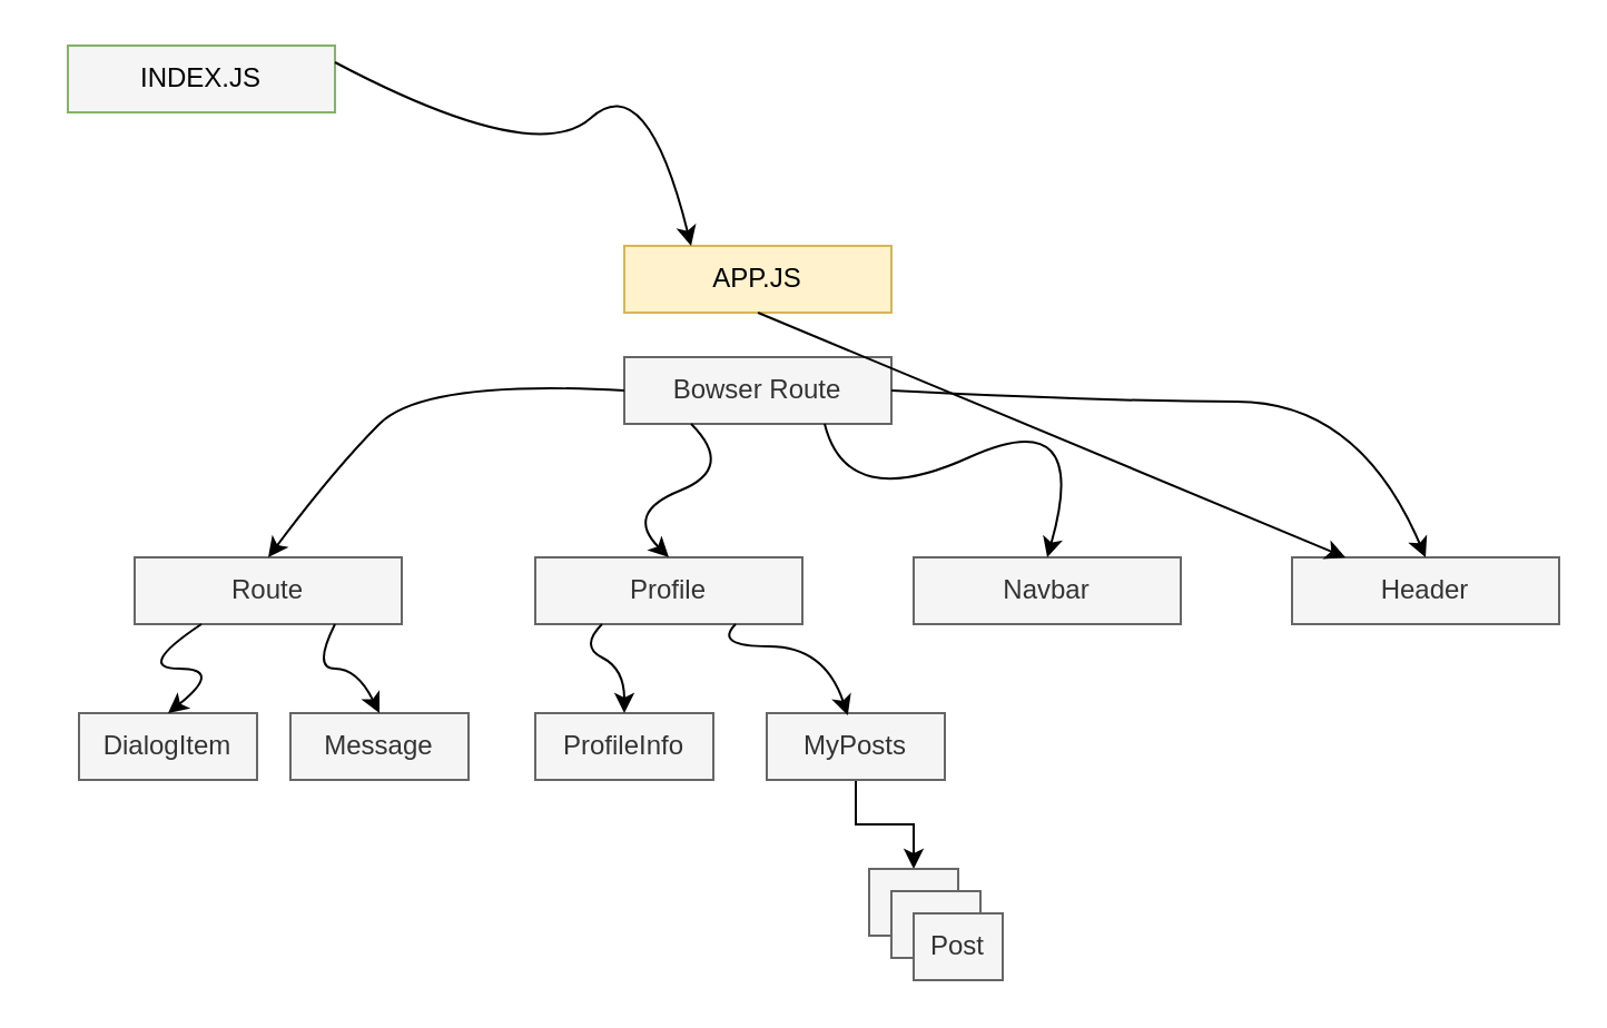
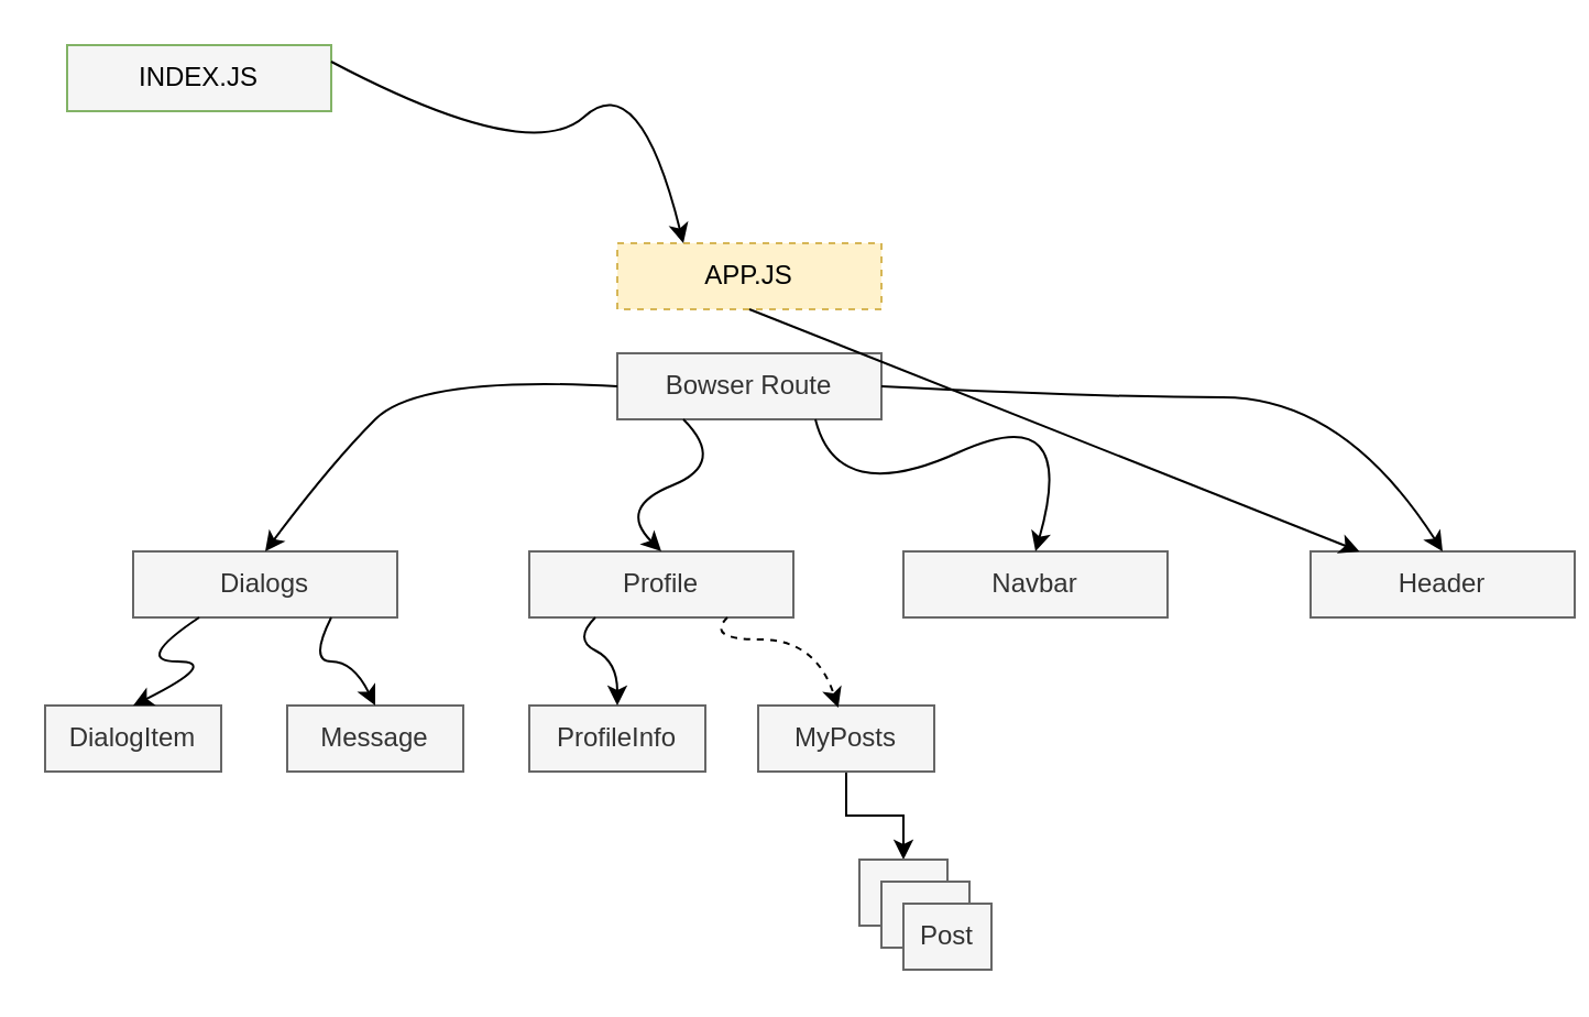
- <mxCell id="3" value="APP.JS" style="rounded=0;whiteSpace=wrap;html=1;fillColor=#fff2cc;strokeColor=#d6b656;" vertex="1" parent="1"><mxGeometry x="280" y="110" width="120" height="30" as="geometry" /></mxCell>
+ <mxCell id="3" value="APP.JS" style="rounded=0;whiteSpace=wrap;html=1;fillColor=#fff2cc;strokeColor=#d6b656;dashed=1;" vertex="1" parent="1"><mxGeometry x="280" y="110" width="120" height="30" as="geometry" /></mxCell>
- <mxCell id="6" value="Route" style="rounded=0;whiteSpace=wrap;html=1;fillColor=#f5f5f5;strokeColor=#666666;fontColor=#333333;" vertex="1" parent="1"><mxGeometry x="60" y="250" width="120" height="30" as="geometry" /></mxCell>
+ <mxCell id="6" value="Dialogs" style="rounded=0;whiteSpace=wrap;html=1;fillColor=#f5f5f5;strokeColor=#666666;fontColor=#333333;" vertex="1" parent="1"><mxGeometry x="60" y="250" width="120" height="30" as="geometry" /></mxCell>
- <mxCell id="7" value="Header" style="rounded=0;whiteSpace=wrap;html=1;fillColor=#f5f5f5;strokeColor=#666666;fontColor=#333333;" vertex="1" parent="1"><mxGeometry x="580" y="250" width="120" height="30" as="geometry" /></mxCell>
+ <mxCell id="7" value="Header" style="rounded=0;whiteSpace=wrap;html=1;fillColor=#f5f5f5;strokeColor=#666666;fontColor=#333333;" vertex="1" parent="1"><mxGeometry x="595" y="250" width="120" height="30" as="geometry" /></mxCell>
- <mxCell id="26" value="" style="curved=1;endArrow=classic;html=1;rounded=0;exitX=0.75;exitY=1;exitDx=0;exitDy=0;entryX=0.455;entryY=0.033;entryDx=0;entryDy=0;entryPerimeter=0;" edge="1" parent="1" source="9" target="19"><mxGeometry width="50" height="50" relative="1" as="geometry"><mxPoint x="280" y="290" as="sourcePoint" /><mxPoint x="290" y="330" as="targetPoint" /><Array as="points"><mxPoint x="320" y="290" /><mxPoint x="370" y="290" /></Array></mxGeometry></mxCell>
+ <mxCell id="26" value="" style="curved=1;endArrow=classic;html=1;rounded=0;exitX=0.75;exitY=1;exitDx=0;exitDy=0;entryX=0.455;entryY=0.033;entryDx=0;entryDy=0;entryPerimeter=0;dashed=1;" edge="1" parent="1" source="9" target="19"><mxGeometry width="50" height="50" relative="1" as="geometry"><mxPoint x="280" y="290" as="sourcePoint" /><mxPoint x="290" y="330" as="targetPoint" /><Array as="points"><mxPoint x="320" y="290" /><mxPoint x="370" y="290" /></Array></mxGeometry></mxCell>
- <mxCell id="16" value="DialogItem" style="rounded=0;whiteSpace=wrap;html=1;fillColor=#f5f5f5;strokeColor=#666666;fontColor=#333333;" vertex="1" parent="1"><mxGeometry x="35" y="320" width="80" height="30" as="geometry" /></mxCell>
+ <mxCell id="16" value="DialogItem" style="rounded=0;whiteSpace=wrap;html=1;fillColor=#f5f5f5;strokeColor=#666666;fontColor=#333333;" vertex="1" parent="1"><mxGeometry x="20" y="320" width="80" height="30" as="geometry" /></mxCell>
